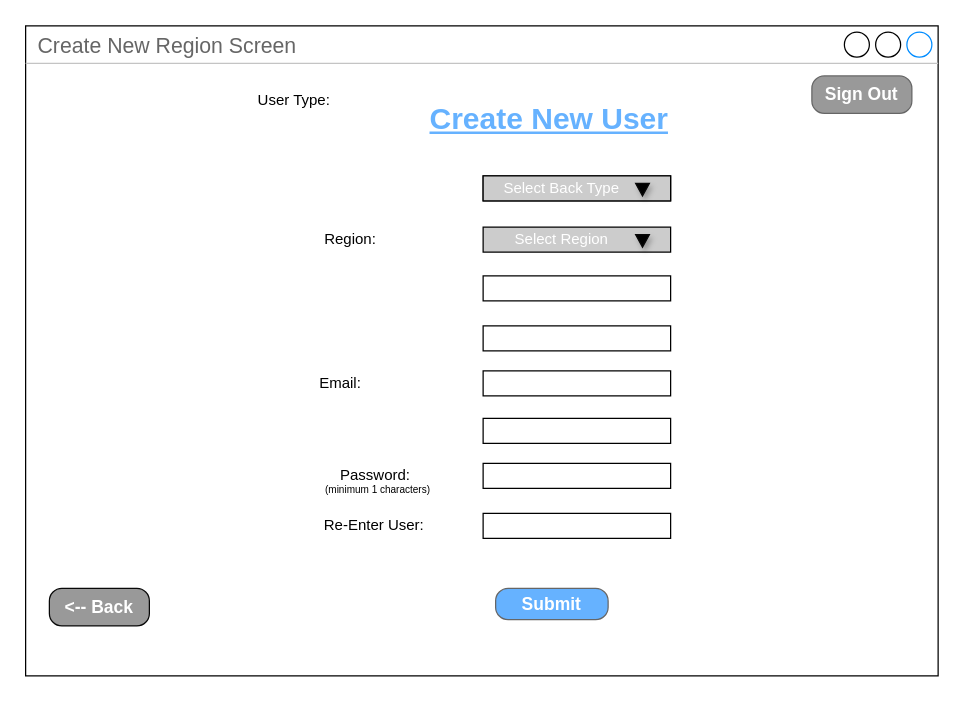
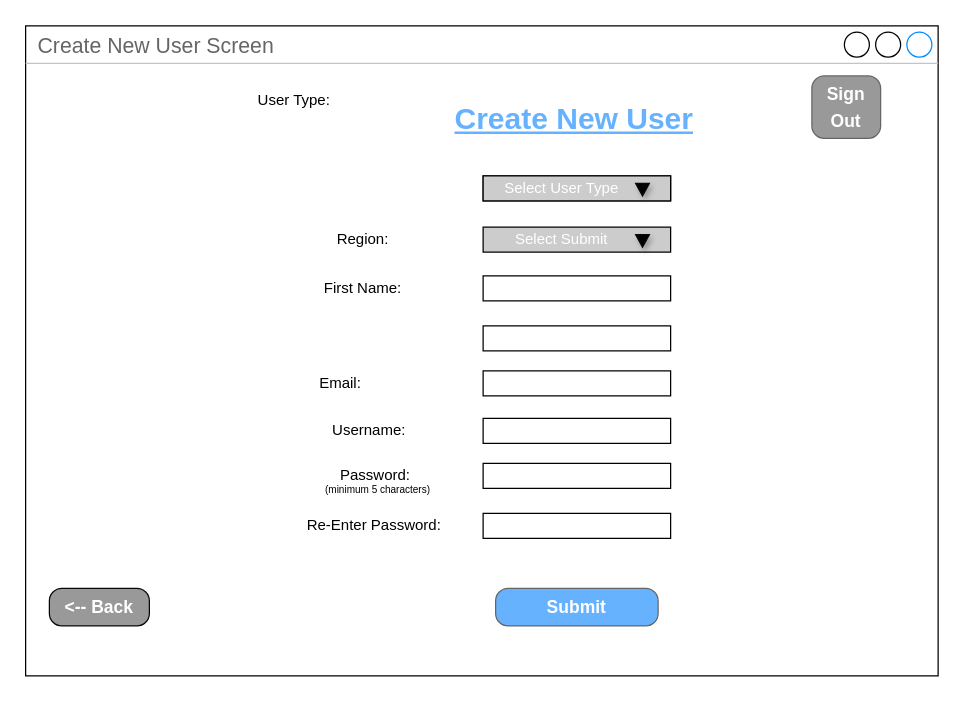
- <mxCell id="2" value="Create New Region Screen" style="strokeWidth=1;shadow=0;dashed=0;align=center;html=1;shape=mxgraph.mockup.containers.window;align=left;verticalAlign=top;spacingLeft=8;strokeColor2=#008cff;strokeColor3=#c4c4c4;fontColor=#666666;mainText=;fontSize=17;labelBackgroundColor=none;" parent="1" vertex="1"><mxGeometry x="20" y="20" width="730" height="520" as="geometry" /></mxCell>
+ <mxCell id="2" value="Create New User Screen" style="strokeWidth=1;shadow=0;dashed=0;align=center;html=1;shape=mxgraph.mockup.containers.window;align=left;verticalAlign=top;spacingLeft=8;strokeColor2=#008cff;strokeColor3=#c4c4c4;fontColor=#666666;mainText=;fontSize=17;labelBackgroundColor=none;" parent="1" vertex="1"><mxGeometry x="20" y="20" width="730" height="520" as="geometry" /></mxCell>
- <mxCell id="13" value="&lt;font style=&quot;font-size: 14px;&quot;&gt;Sign Out&lt;/font&gt;" style="strokeWidth=1;shadow=0;dashed=0;align=center;html=1;shape=mxgraph.mockup.buttons.button;strokeColor=#666666;fontColor=#ffffff;mainText=;buttonStyle=round;fontSize=17;fontStyle=1;fillColor=#999999;whiteSpace=wrap;" parent="1" vertex="1"><mxGeometry x="649" y="60" width="80" height="30" as="geometry" /></mxCell>
+ <mxCell id="13" value="&lt;font style=&quot;font-size: 14px;&quot;&gt;Sign Out&lt;/font&gt;" style="strokeWidth=1;shadow=0;dashed=0;align=center;html=1;shape=mxgraph.mockup.buttons.button;strokeColor=#666666;fontColor=#ffffff;mainText=;buttonStyle=round;fontSize=17;fontStyle=1;fillColor=#999999;whiteSpace=wrap;" parent="1" vertex="1"><mxGeometry x="649" y="60" width="55" height="50" as="geometry" /></mxCell>
- <mxCell id="4" value="&lt;font color=&quot;#66b2ff&quot; style=&quot;font-size: 24px;&quot;&gt;&lt;u&gt;Create New User&lt;/u&gt;&lt;/font&gt;" style="text;strokeColor=none;align=center;fillColor=none;html=1;verticalAlign=middle;whiteSpace=wrap;rounded=0;fontStyle=1;fontSize=15;" parent="1" vertex="1"><mxGeometry x="329" y="80" width="220" height="30" as="geometry" /></mxCell>
+ <mxCell id="4" value="&lt;font color=&quot;#66b2ff&quot; style=&quot;font-size: 24px;&quot;&gt;&lt;u&gt;Create New User&lt;/u&gt;&lt;/font&gt;" style="text;strokeColor=none;align=center;fillColor=none;html=1;verticalAlign=middle;whiteSpace=wrap;rounded=0;fontStyle=1;fontSize=15;" parent="1" vertex="1"><mxGeometry x="349" y="80" width="220" height="30" as="geometry" /></mxCell>
- <mxCell id="23" value="&lt;font color=&quot;#ffffff&quot;&gt;Select Back Type&lt;/font&gt;" style="text;strokeColor=none;align=center;fillColor=none;html=1;verticalAlign=middle;whiteSpace=wrap;rounded=0;shadow=1;fontSize=12;" vertex="1" parent="1"><mxGeometry x="394" y="145" width="110" height="10" as="geometry" /></mxCell>
+ <mxCell id="23" value="&lt;font color=&quot;#ffffff&quot;&gt;Select User Type&lt;/font&gt;" style="text;strokeColor=none;align=center;fillColor=none;html=1;verticalAlign=middle;whiteSpace=wrap;rounded=0;shadow=1;fontSize=12;" vertex="1" parent="1"><mxGeometry x="394" y="145" width="110" height="10" as="geometry" /></mxCell>
- <mxCell id="8" value="Region:" style="text;strokeColor=none;align=center;fillColor=none;html=1;verticalAlign=middle;whiteSpace=wrap;rounded=0;" parent="1" vertex="1"><mxGeometry x="245" y="176" width="70" height="30" as="geometry" /></mxCell>
+ <mxCell id="8" value="Region:" style="text;strokeColor=none;align=center;fillColor=none;html=1;verticalAlign=middle;whiteSpace=wrap;rounded=0;" parent="1" vertex="1"><mxGeometry x="255" y="176" width="70" height="30" as="geometry" /></mxCell>
- <mxCell id="26" value="&lt;font color=&quot;#ffffff&quot;&gt;Select Region&lt;/font&gt;" style="text;strokeColor=none;align=center;fillColor=none;html=1;verticalAlign=middle;whiteSpace=wrap;rounded=0;shadow=1;fontSize=12;" vertex="1" parent="1"><mxGeometry x="394" y="186" width="110" height="10" as="geometry" /></mxCell>
+ <mxCell id="26" value="&lt;font color=&quot;#ffffff&quot;&gt;Select Submit&lt;/font&gt;" style="text;strokeColor=none;align=center;fillColor=none;html=1;verticalAlign=middle;whiteSpace=wrap;rounded=0;shadow=1;fontSize=12;" vertex="1" parent="1"><mxGeometry x="394" y="186" width="110" height="10" as="geometry" /></mxCell>
+ <mxCell id="11" value="First Name:" style="text;strokeColor=none;align=center;fillColor=none;html=1;verticalAlign=middle;whiteSpace=wrap;rounded=0;" parent="1" vertex="1"><mxGeometry x="255" y="215" width="70" height="30" as="geometry" /></mxCell>
+ <mxCell id="6" value="Username:" style="text;strokeColor=none;align=center;fillColor=none;html=1;verticalAlign=middle;whiteSpace=wrap;rounded=0;" parent="1" vertex="1"><mxGeometry x="255" y="329" width="80" height="30" as="geometry" /></mxCell>
- <mxCell id="27" value="&lt;font style=&quot;font-size: 8px;&quot;&gt;(minimum 1 characters)&lt;/font&gt;" style="text;strokeColor=none;align=center;fillColor=none;html=1;verticalAlign=middle;whiteSpace=wrap;rounded=0;" vertex="1" parent="1"><mxGeometry x="257" y="375" width="90" height="30" as="geometry" /></mxCell>
+ <mxCell id="27" value="&lt;font style=&quot;font-size: 8px;&quot;&gt;(minimum 5 characters)&lt;/font&gt;" style="text;strokeColor=none;align=center;fillColor=none;html=1;verticalAlign=middle;whiteSpace=wrap;rounded=0;" vertex="1" parent="1"><mxGeometry x="257" y="375" width="90" height="30" as="geometry" /></mxCell>
- <mxCell id="9" value="Re-Enter User:" style="text;strokeColor=none;align=center;fillColor=none;html=1;verticalAlign=middle;whiteSpace=wrap;rounded=0;" parent="1" vertex="1"><mxGeometry x="239" y="405" width="120" height="30" as="geometry" /></mxCell>
+ <mxCell id="9" value="Re-Enter Password:" style="text;strokeColor=none;align=center;fillColor=none;html=1;verticalAlign=middle;whiteSpace=wrap;rounded=0;" parent="1" vertex="1"><mxGeometry x="239" y="405" width="120" height="30" as="geometry" /></mxCell>
- <mxCell id="10" value="&lt;font style=&quot;font-size: 14px;&quot;&gt;Submit&lt;/font&gt;" style="strokeWidth=1;shadow=0;dashed=0;align=center;html=1;shape=mxgraph.mockup.buttons.button;strokeColor=#666666;fontColor=#ffffff;mainText=;buttonStyle=round;fontSize=17;fontStyle=1;fillColor=#66B2FF;whiteSpace=wrap;" parent="1" vertex="1"><mxGeometry x="396" y="470" width="90" height="25" as="geometry" /></mxCell>
+ <mxCell id="10" value="&lt;font style=&quot;font-size: 14px;&quot;&gt;Submit&lt;/font&gt;" style="strokeWidth=1;shadow=0;dashed=0;align=center;html=1;shape=mxgraph.mockup.buttons.button;strokeColor=#666666;fontColor=#ffffff;mainText=;buttonStyle=round;fontSize=17;fontStyle=1;fillColor=#66B2FF;whiteSpace=wrap;" parent="1" vertex="1"><mxGeometry x="396" y="470" width="130" height="30" as="geometry" /></mxCell>
